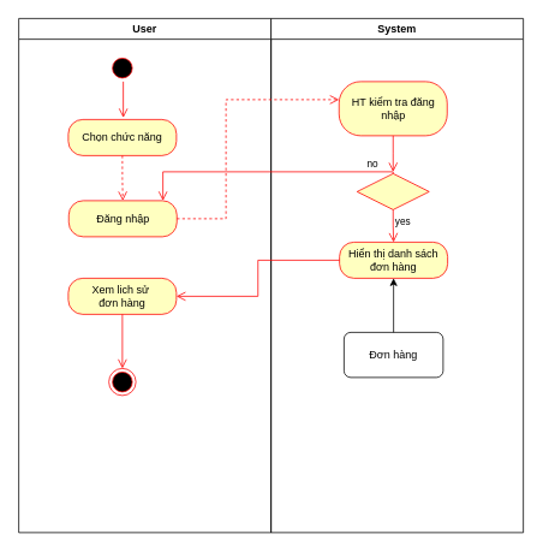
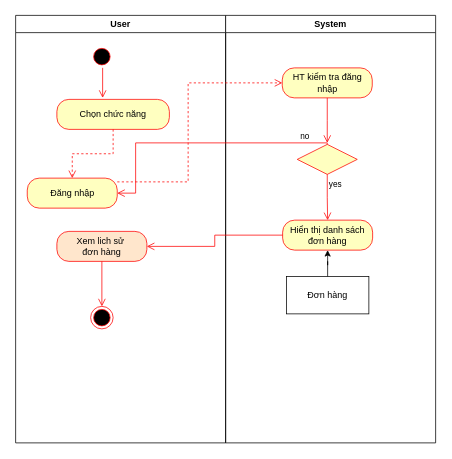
- <mxCell id="12" value="HT kiểm tra đăng nhập" style="rounded=1;whiteSpace=wrap;html=1;arcSize=40;fontColor=#000000;fillColor=#ffffc0;strokeColor=#ff0000;" parent="11" vertex="1"><mxGeometry x="75.5" y="70" width="120" height="60" as="geometry" /></mxCell>
+ <mxCell id="12" value="HT kiểm tra đăng nhập" style="rounded=1;whiteSpace=wrap;html=1;arcSize=40;fontColor=#000000;fillColor=#ffffc0;strokeColor=#ff0000;" parent="11" vertex="1"><mxGeometry x="75.5" y="70" width="120" height="40" as="geometry" /></mxCell>
- <mxCell id="5" value="Chọn chức năng" style="rounded=1;whiteSpace=wrap;html=1;arcSize=40;fontColor=#000000;fillColor=#ffffc0;strokeColor=#ff0000;" parent="2" vertex="1"><mxGeometry x="55" y="112" width="120" height="40" as="geometry" /></mxCell>
+ <mxCell id="5" value="Chọn chức năng" style="rounded=1;whiteSpace=wrap;html=1;arcSize=40;fontColor=#000000;fillColor=#ffffc0;strokeColor=#ff0000;" parent="2" vertex="1"><mxGeometry x="55" y="112" width="150" height="40" as="geometry" /></mxCell>
- <mxCell id="7" value="Đăng nhập" style="rounded=1;whiteSpace=wrap;html=1;arcSize=40;fontColor=#000000;fillColor=#ffffc0;strokeColor=#ff0000;" parent="2" vertex="1"><mxGeometry x="55.5" y="202" width="120" height="40" as="geometry" /></mxCell>
+ <mxCell id="7" value="Đăng nhập" style="rounded=1;whiteSpace=wrap;html=1;arcSize=40;fontColor=#000000;fillColor=#ffffc0;strokeColor=#ff0000;" parent="2" vertex="1"><mxGeometry x="15.5" y="217" width="120" height="40" as="geometry" /></mxCell>
- <mxCell id="15" value="Hiển thị danh sách đơn hàng" style="rounded=1;whiteSpace=wrap;html=1;arcSize=40;fontColor=#000000;fillColor=#ffffc0;strokeColor=#ff0000;" parent="11" vertex="1"><mxGeometry x="76" y="248" width="120" height="40" as="geometry" /></mxCell>
+ <mxCell id="15" value="Hiển thị danh sách đơn hàng" style="rounded=1;whiteSpace=wrap;html=1;arcSize=40;fontColor=#000000;fillColor=#ffffc0;strokeColor=#ff0000;" parent="11" vertex="1"><mxGeometry x="76" y="273" width="120" height="40" as="geometry" /></mxCell>
- <mxCell id="8" value="Xem lich sử&amp;nbsp;&lt;div&gt;đơn hàng&lt;/div&gt;" style="rounded=1;whiteSpace=wrap;html=1;arcSize=40;fontColor=#000000;fillColor=#ffffc0;strokeColor=#ff0000;" parent="2" vertex="1"><mxGeometry x="55" y="288" width="120" height="40" as="geometry" /></mxCell>
+ <mxCell id="8" value="Xem lich sử&amp;nbsp;&lt;div&gt;đơn hàng&lt;/div&gt;" style="rounded=1;whiteSpace=wrap;html=1;arcSize=40;fontColor=#000000;fillColor=#ffe6cc;strokeColor=#ff0000;" parent="2" vertex="1"><mxGeometry x="55" y="288" width="120" height="40" as="geometry" /></mxCell>
- <mxCell id="16" value="Đơn hàng" style="html=1;whiteSpace=wrap;rounded=1;" parent="11" vertex="1"><mxGeometry x="81" y="348" width="110" height="50" as="geometry" /></mxCell>
+ <mxCell id="16" value="Đơn hàng" style="html=1;whiteSpace=wrap;" parent="11" vertex="1"><mxGeometry x="81" y="348" width="110" height="50" as="geometry" /></mxCell>
